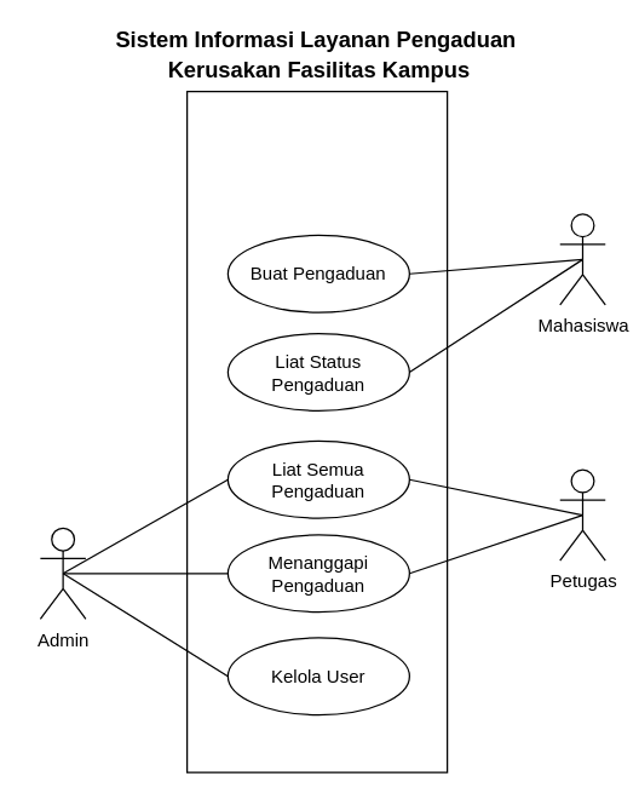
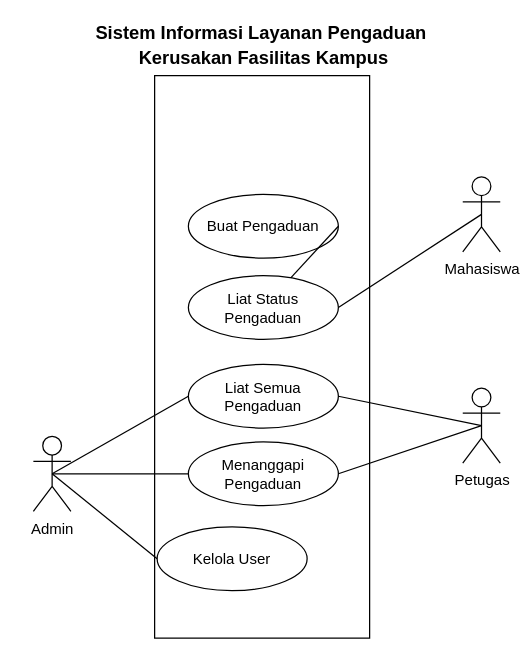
- <mxCell id="12" value="" style="endArrow=none;html=1;rounded=0;fontSize=12;startSize=8;endSize=8;curved=1;exitX=1;exitY=0.5;exitDx=0;exitDy=0;entryX=0.5;entryY=0.5;entryDx=0;entryDy=0;entryPerimeter=0;" edge="1" parent="1" source="4" target="3"><mxGeometry width="50" height="50" relative="1" as="geometry"><mxPoint x="280" y="120" as="sourcePoint" /><mxPoint x="407" y="143" as="targetPoint" /></mxGeometry></mxCell>
+ <mxCell id="12" value="" style="endArrow=none;html=1;rounded=0;fontSize=12;startSize=8;endSize=8;curved=1;exitX=1;exitY=0.5;exitDx=0;exitDy=0;" edge="1" parent="1" source="4" target="5"><mxGeometry width="50" height="50" relative="1" as="geometry"><mxPoint x="280" y="120" as="sourcePoint" /><mxPoint x="407" y="143" as="targetPoint" /></mxGeometry></mxCell>
- <mxCell id="8" value="Kelola User" style="ellipse;whiteSpace=wrap;html=1;" vertex="1" parent="1"><mxGeometry x="150" y="421" width="120" height="51" as="geometry" /></mxCell>
+ <mxCell id="8" value="Kelola User" style="ellipse;whiteSpace=wrap;html=1;" vertex="1" parent="1"><mxGeometry x="125" y="421" width="120" height="51" as="geometry" /></mxCell>
